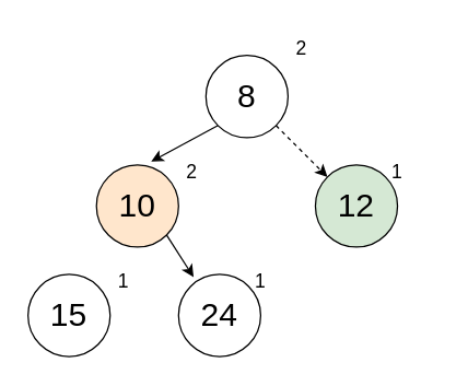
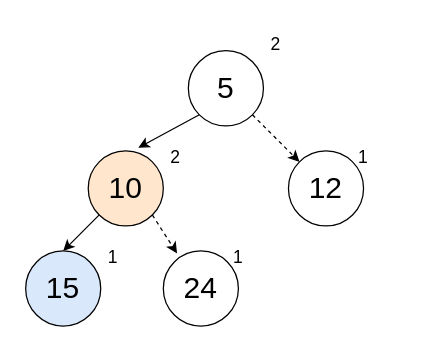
- <mxCell id="12" value="&lt;font style=&quot;font-size: 24px&quot;&gt;8&lt;/font&gt;" style="ellipse;whiteSpace=wrap;html=1;aspect=fixed;" vertex="1" parent="1"><mxGeometry x="150" y="40" width="60" height="60" as="geometry" /></mxCell>
+ <mxCell id="12" value="&lt;font style=&quot;font-size: 24px&quot;&gt;5&lt;/font&gt;" style="ellipse;whiteSpace=wrap;html=1;aspect=fixed;" vertex="1" parent="1"><mxGeometry x="150" y="40" width="60" height="60" as="geometry" /></mxCell>
- <mxCell id="14" value="&lt;font style=&quot;font-size: 24px&quot;&gt;12&lt;/font&gt;" style="ellipse;whiteSpace=wrap;html=1;aspect=fixed;fillColor=#d5e8d4;" vertex="1" parent="1"><mxGeometry x="230" y="120" width="60" height="60" as="geometry" /></mxCell>
+ <mxCell id="14" value="&lt;font style=&quot;font-size: 24px&quot;&gt;12&lt;/font&gt;" style="ellipse;whiteSpace=wrap;html=1;aspect=fixed;" vertex="1" parent="1"><mxGeometry x="230" y="120" width="60" height="60" as="geometry" /></mxCell>
+ <mxCell id="2" style="edgeStyle=none;rounded=0;orthogonalLoop=1;jettySize=auto;html=1;exitX=0;exitY=1;exitDx=0;exitDy=0;entryX=0.5;entryY=0;entryDx=0;entryDy=0;fontSize=14;" edge="1" parent="1" source="4" target="6"><mxGeometry relative="1" as="geometry" /></mxCell>
- <mxCell id="3" style="edgeStyle=none;rounded=0;orthogonalLoop=1;jettySize=auto;html=1;exitX=1;exitY=1;exitDx=0;exitDy=0;entryX=0.183;entryY=0.033;entryDx=0;entryDy=0;entryPerimeter=0;fontSize=14;" edge="1" parent="1" source="4" target="8"><mxGeometry relative="1" as="geometry" /></mxCell>
+ <mxCell id="3" style="edgeStyle=none;rounded=0;orthogonalLoop=1;jettySize=auto;html=1;exitX=1;exitY=1;exitDx=0;exitDy=0;entryX=0.183;entryY=0.033;entryDx=0;entryDy=0;entryPerimeter=0;fontSize=14;dashed=1;" edge="1" parent="1" source="4" target="8"><mxGeometry relative="1" as="geometry" /></mxCell>
- <mxCell id="6" value="&lt;font style=&quot;font-size: 24px&quot;&gt;15&lt;/font&gt;" style="ellipse;whiteSpace=wrap;html=1;aspect=fixed;" vertex="1" parent="1"><mxGeometry x="20" y="200" width="60" height="60" as="geometry" /></mxCell>
+ <mxCell id="6" value="&lt;font style=&quot;font-size: 24px&quot;&gt;15&lt;/font&gt;" style="ellipse;whiteSpace=wrap;html=1;aspect=fixed;fillColor=#dae8fc;" vertex="1" parent="1"><mxGeometry x="20" y="200" width="60" height="60" as="geometry" /></mxCell>
